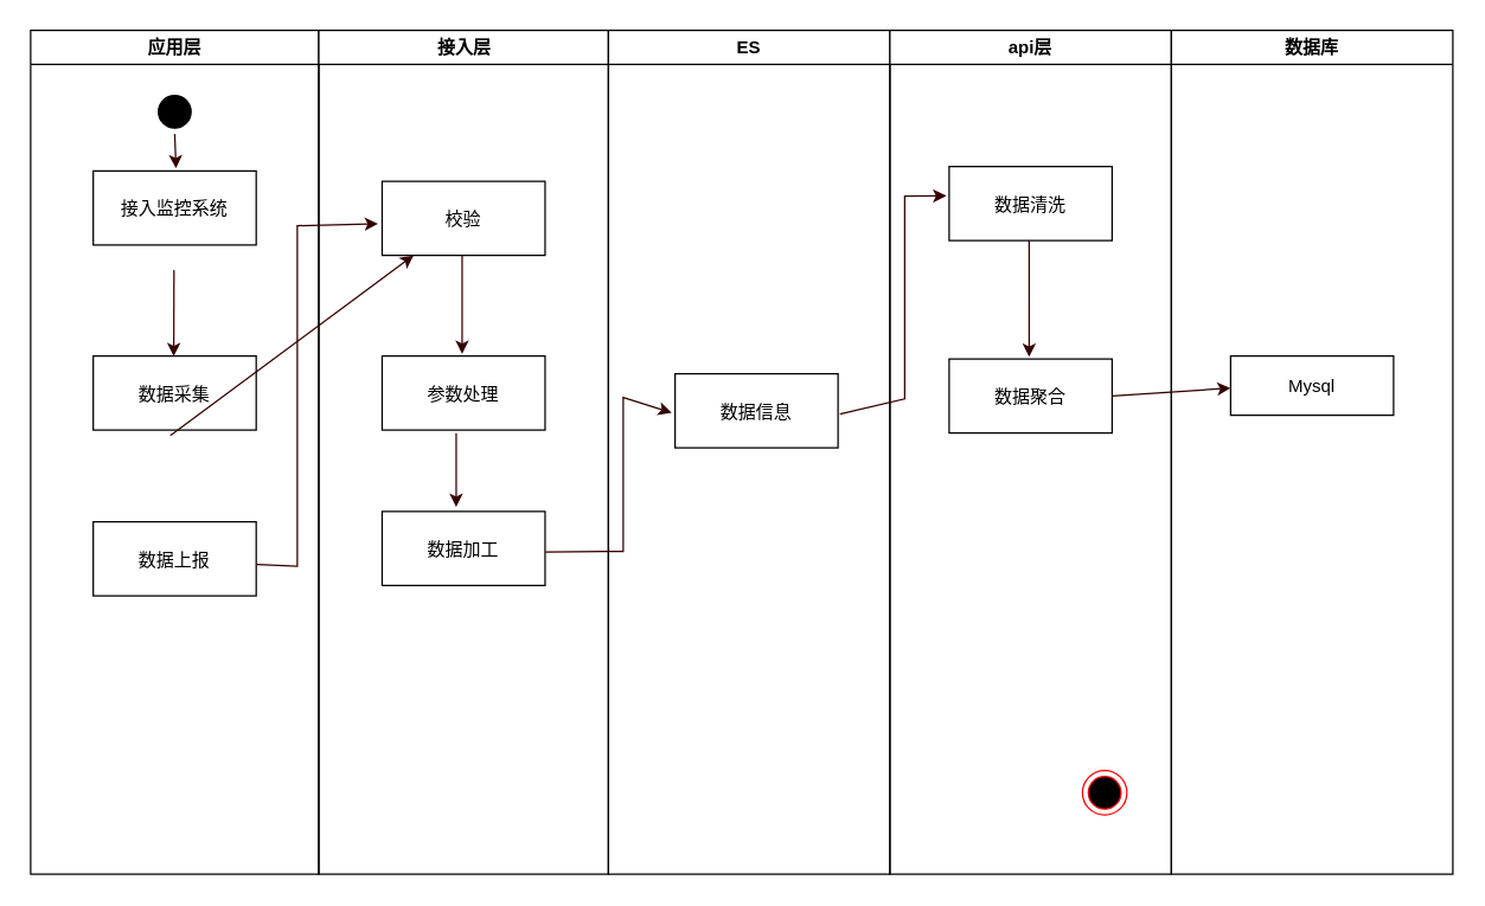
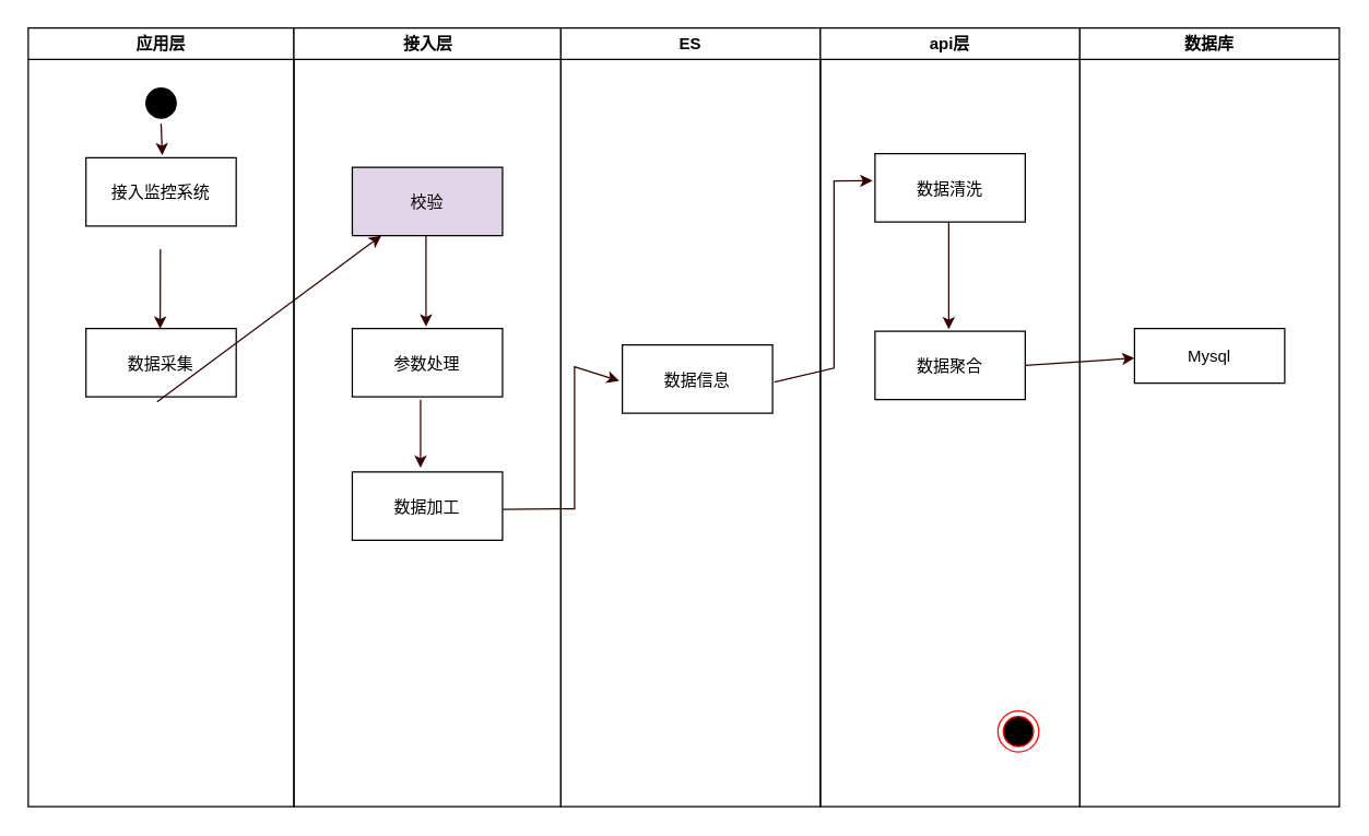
- <mxCell id="11" value="校验" style="" parent="10" vertex="1"><mxGeometry x="42.75" y="102" width="110" height="50" as="geometry" /></mxCell>
+ <mxCell id="11" value="校验" style="fillColor=#e1d5e7;" parent="10" vertex="1"><mxGeometry x="42.75" y="102" width="110" height="50" as="geometry" /></mxCell>
- <mxCell id="22" value="" style="endArrow=classic;html=1;rounded=0;strokeColor=#330000;exitX=1.003;exitY=0.576;exitDx=0;exitDy=0;exitPerimeter=0;entryX=-0.025;entryY=0.572;entryDx=0;entryDy=0;entryPerimeter=0;" edge="1" parent="1" source="6" target="11"><mxGeometry width="50" height="50" relative="1" as="geometry"><mxPoint x="280" y="332" as="sourcePoint" /><mxPoint x="230" y="152" as="targetPoint" /><Array as="points"><mxPoint x="200" y="382" /><mxPoint x="200" y="152" /></Array></mxGeometry></mxCell>
- <mxCell id="6" value="数据上报" style="" parent="2" vertex="1"><mxGeometry x="42.25" y="332" width="110" height="50" as="geometry" /></mxCell>
